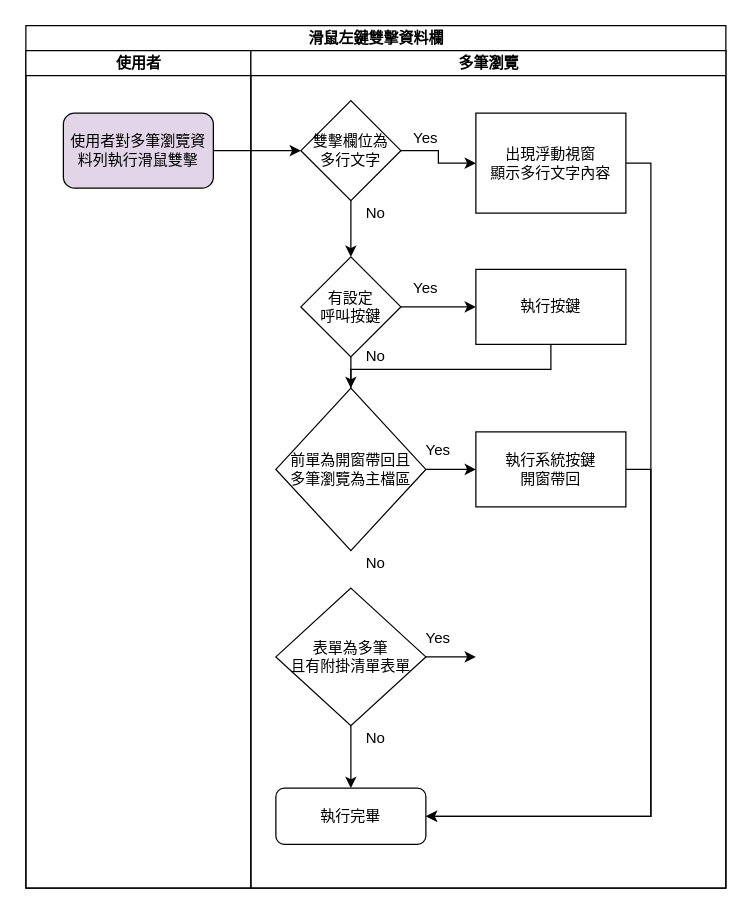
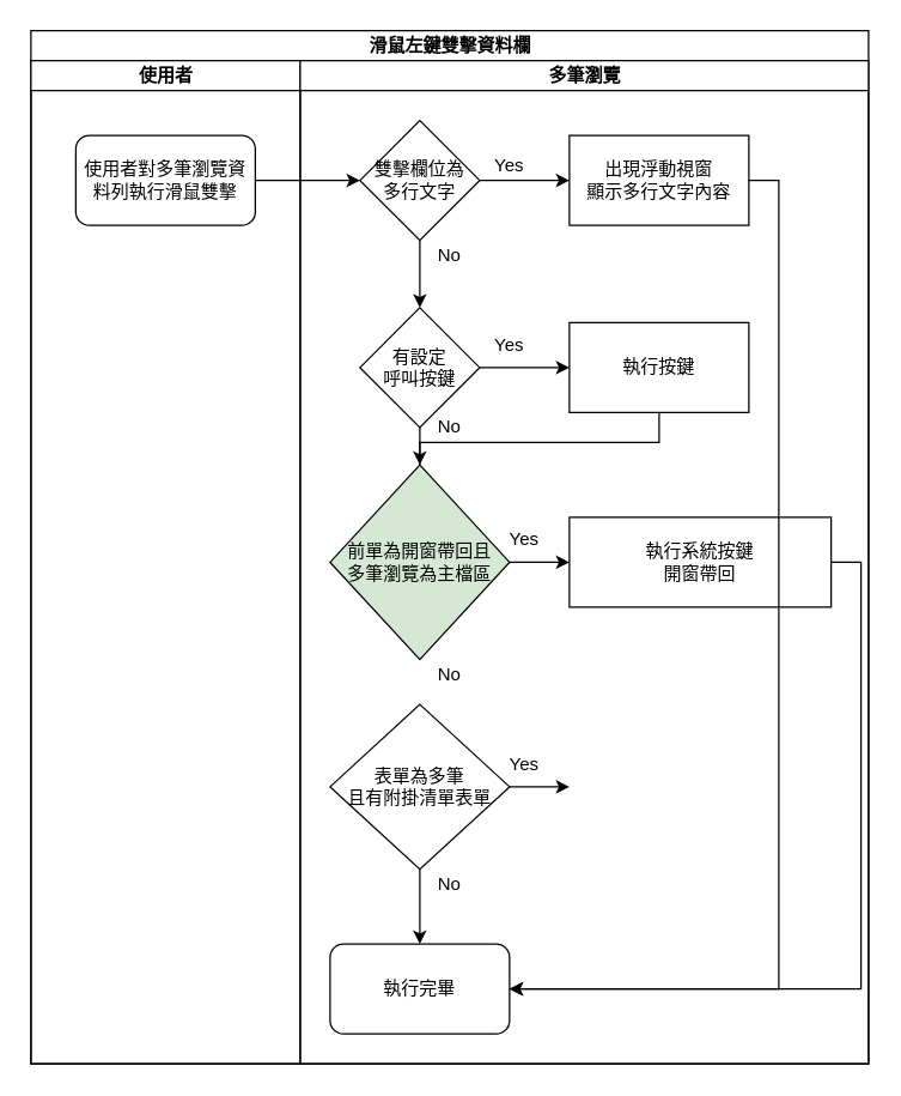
- <mxCell id="4" value="使用者對多筆瀏覽資料列執行滑鼠雙擊" style="rounded=1;whiteSpace=wrap;html=1;fillColor=#e1d5e7;" vertex="1" parent="3"><mxGeometry x="30" y="50" width="120" height="60" as="geometry" /></mxCell>
+ <mxCell id="4" value="使用者對多筆瀏覽資料列執行滑鼠雙擊" style="rounded=1;whiteSpace=wrap;html=1;" vertex="1" parent="3"><mxGeometry x="30" y="50" width="120" height="60" as="geometry" /></mxCell>
- <mxCell id="28" value="出現浮動視窗&lt;br&gt;顯示多行文字內容" style="whiteSpace=wrap;html=1;" vertex="1" parent="1"><mxGeometry x="380" y="90" width="120" height="80" as="geometry" /></mxCell>
+ <mxCell id="28" value="出現浮動視窗&lt;br&gt;顯示多行文字內容" style="whiteSpace=wrap;html=1;" vertex="1" parent="1"><mxGeometry x="380" y="90" width="120" height="60" as="geometry" /></mxCell>
- <mxCell id="10" value="前單為開窗帶回且&lt;br&gt;多筆瀏覽為主檔區" style="rhombus;whiteSpace=wrap;html=1;" vertex="1" parent="5"><mxGeometry x="20" y="270" width="120" height="130" as="geometry" /></mxCell>
+ <mxCell id="10" value="前單為開窗帶回且&lt;br&gt;多筆瀏覽為主檔區" style="rhombus;whiteSpace=wrap;html=1;fillColor=#d5e8d4;" vertex="1" parent="5"><mxGeometry x="20" y="270" width="120" height="130" as="geometry" /></mxCell>
- <mxCell id="24" value="執行系統按鍵&lt;br&gt;開窗帶回" style="whiteSpace=wrap;html=1;" vertex="1" parent="5"><mxGeometry x="180" y="305" width="120" height="60" as="geometry" /></mxCell>
+ <mxCell id="24" value="執行系統按鍵&lt;br&gt;開窗帶回" style="whiteSpace=wrap;html=1;" vertex="1" parent="5"><mxGeometry x="180" y="305" width="175" height="60" as="geometry" /></mxCell>
- <mxCell id="14" value="執行完畢" style="rounded=1;whiteSpace=wrap;html=1;" vertex="1" parent="5"><mxGeometry x="20" y="590" width="120" height="45" as="geometry" /></mxCell>
+ <mxCell id="14" value="執行完畢" style="rounded=1;whiteSpace=wrap;html=1;" vertex="1" parent="5"><mxGeometry x="20" y="590" width="120" height="60" as="geometry" /></mxCell>
